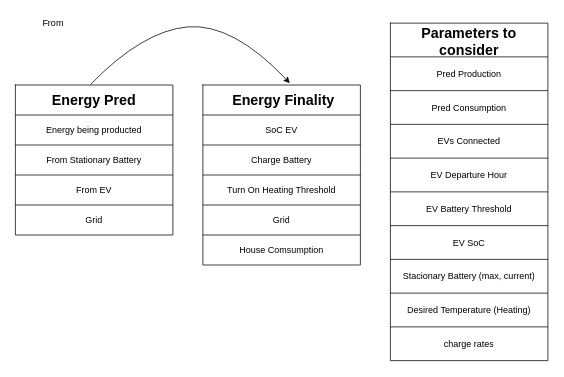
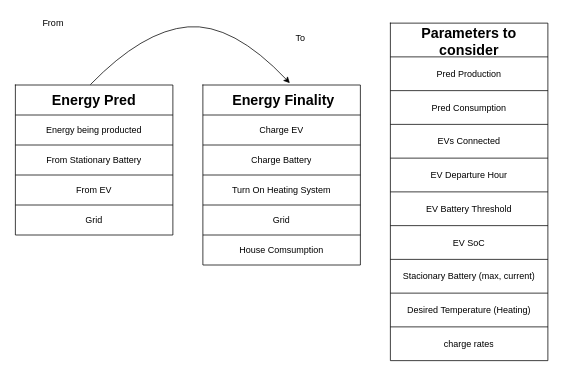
+ <mxCell id="49" value="To" style="text;html=1;align=center;verticalAlign=middle;resizable=0;points=[];autosize=1;strokeColor=none;fillColor=none;" vertex="1" parent="1"><mxGeometry x="385" y="40" width="30" height="20" as="geometry" /></mxCell>
- <mxCell id="6" value="SoC EV" style="shape=partialRectangle;html=1;whiteSpace=wrap;connectable=0;overflow=hidden;fillColor=none;top=0;left=0;bottom=0;right=0;pointerEvents=1;" parent="5" vertex="1"><mxGeometry width="210" height="40" as="geometry"><mxRectangle width="210" height="40" as="alternateBounds" /></mxGeometry></mxCell>
+ <mxCell id="6" value="Charge EV" style="shape=partialRectangle;html=1;whiteSpace=wrap;connectable=0;overflow=hidden;fillColor=none;top=0;left=0;bottom=0;right=0;pointerEvents=1;" parent="5" vertex="1"><mxGeometry width="210" height="40" as="geometry"><mxRectangle width="210" height="40" as="alternateBounds" /></mxGeometry></mxCell>
- <mxCell id="10" value="Turn On Heating Threshold" style="shape=partialRectangle;html=1;whiteSpace=wrap;connectable=0;overflow=hidden;fillColor=none;top=0;left=0;bottom=0;right=0;pointerEvents=1;" parent="9" vertex="1"><mxGeometry width="210" height="40" as="geometry"><mxRectangle width="210" height="40" as="alternateBounds" /></mxGeometry></mxCell>
+ <mxCell id="10" value="Turn On Heating System" style="shape=partialRectangle;html=1;whiteSpace=wrap;connectable=0;overflow=hidden;fillColor=none;top=0;left=0;bottom=0;right=0;pointerEvents=1;" parent="9" vertex="1"><mxGeometry width="210" height="40" as="geometry"><mxRectangle width="210" height="40" as="alternateBounds" /></mxGeometry></mxCell>
